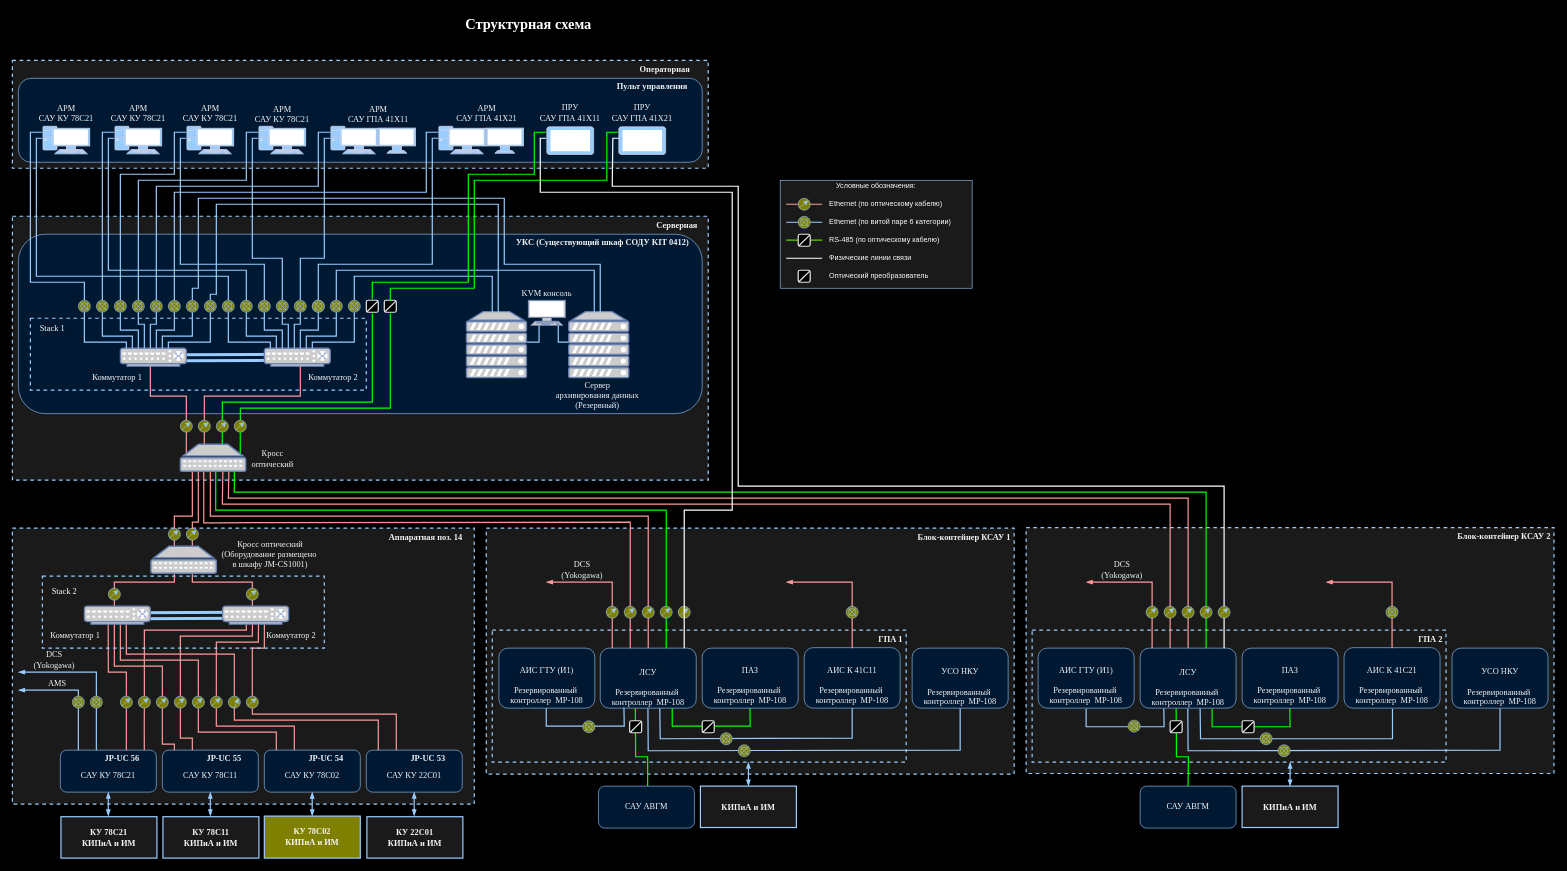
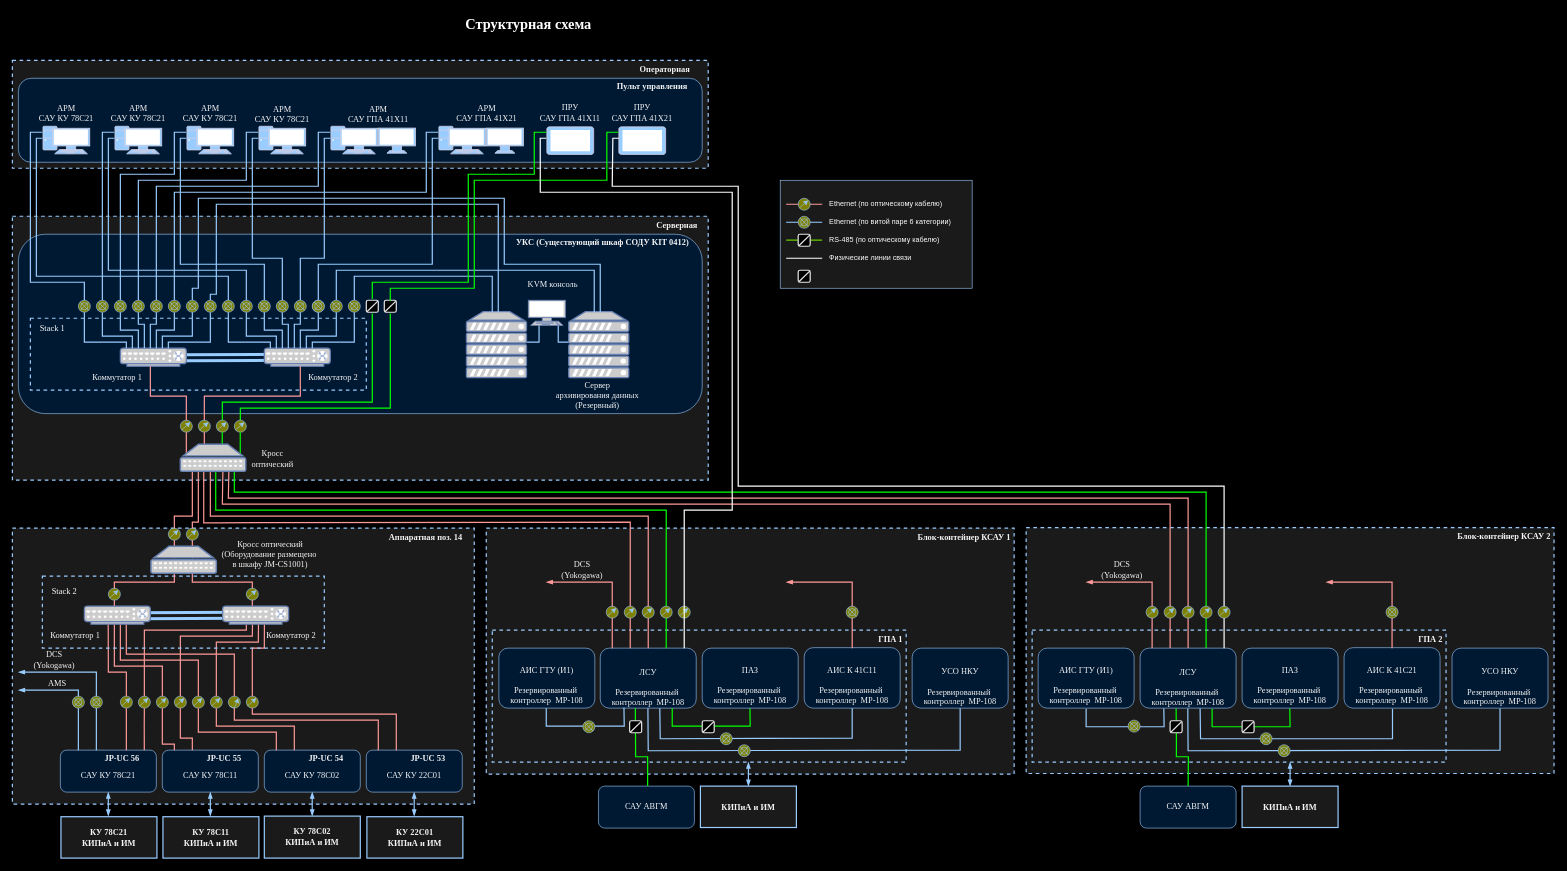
- <mxCell id="432" value="Условные обозначения:" style="text;strokeColor=none;align=center;fillColor=none;html=1;verticalAlign=middle;whiteSpace=wrap;rounded=0;fontColor=#FFFFFF;" parent="409" vertex="1"><mxGeometry x="1310" y="300" width="300" height="20" as="geometry" /></mxCell>
- <mxCell id="416" value="Оптический преобразователь" style="text;strokeColor=none;align=left;fillColor=none;html=1;verticalAlign=middle;whiteSpace=wrap;rounded=0;fontColor=#FFFFFF;" parent="409" vertex="1"><mxGeometry x="1380" y="450" width="230" height="20" as="geometry" /></mxCell>
- <mxCell id="18" value="KVM консоль" style="text;whiteSpace=wrap;html=1;align=center;labelBackgroundColor=none;fontColor=#f5f5f5;verticalAlign=middle;fontSize=14;fontFamily=Times New Roman;" parent="16" vertex="1"><mxGeometry x="850.5" y="480" width="120" height="20" as="geometry" /></mxCell>
+ <mxCell id="18" value="KVM консоль" style="text;whiteSpace=wrap;html=1;align=center;labelBackgroundColor=none;fontColor=#f5f5f5;verticalAlign=middle;fontSize=14;fontFamily=Times New Roman;" parent="16" vertex="1"><mxGeometry x="860.5" y="465" width="120" height="20" as="geometry" /></mxCell>
- <mxCell id="160" value="&lt;font face=&quot;Times New Roman&quot; color=&quot;#f5f5f5&quot;&gt;КУ 78С02&lt;/font&gt;&lt;div&gt;&lt;font face=&quot;Times New Roman&quot; color=&quot;#f5f5f5&quot;&gt;КИПиА и ИМ&lt;/font&gt;&lt;/div&gt;" style="rounded=0;whiteSpace=wrap;html=1;strokeColor=#99CCFF;fontColor=#99CCFF;fillColor=#808000;strokeWidth=2;verticalAlign=middle;fontSize=14;fontStyle=1;align=center;" parent="157" vertex="1"><mxGeometry x="440" y="1360" width="160" height="70" as="geometry" /></mxCell>
+ <mxCell id="160" value="&lt;font face=&quot;Times New Roman&quot; color=&quot;#f5f5f5&quot;&gt;КУ 78С02&lt;/font&gt;&lt;div&gt;&lt;font face=&quot;Times New Roman&quot; color=&quot;#f5f5f5&quot;&gt;КИПиА и ИМ&lt;/font&gt;&lt;/div&gt;" style="rounded=0;whiteSpace=wrap;html=1;strokeColor=#99CCFF;fontColor=#99CCFF;fillColor=#1A1A1A;strokeWidth=2;verticalAlign=middle;fontSize=14;fontStyle=1;align=center;" parent="157" vertex="1"><mxGeometry x="440" y="1360" width="160" height="70" as="geometry" /></mxCell>
